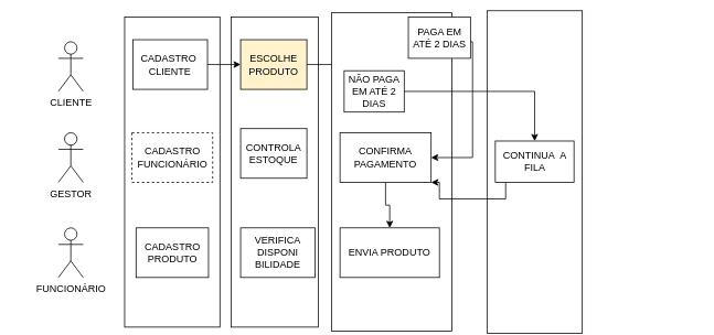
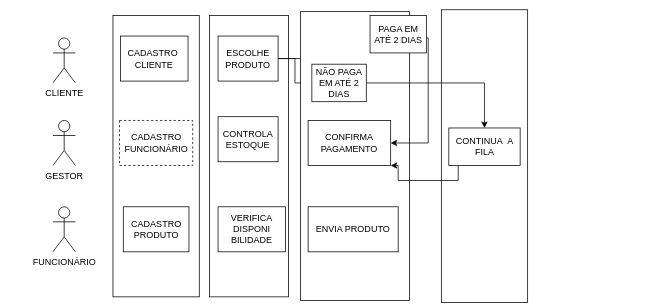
- <mxCell id="6" style="edgeStyle=orthogonalEdgeStyle;rounded=0;orthogonalLoop=1;jettySize=auto;html=1;" edge="1" parent="1" source="7" target="10"><mxGeometry relative="1" as="geometry" /></mxCell>
- <mxCell id="10" value="ESCOLHE PRODUTO" style="rounded=0;whiteSpace=wrap;html=1;fillColor=#fff2cc;" vertex="1" parent="1"><mxGeometry x="290" y="47.5" width="80" height="60" as="geometry" /></mxCell>
+ <mxCell id="10" value="ESCOLHE PRODUTO" style="rounded=0;whiteSpace=wrap;html=1;" vertex="1" parent="1"><mxGeometry x="290" y="47.5" width="80" height="60" as="geometry" /></mxCell>
+ <mxCell id="9" style="edgeStyle=orthogonalEdgeStyle;rounded=0;orthogonalLoop=1;jettySize=auto;html=1;" edge="1" parent="1" source="10" target="24"><mxGeometry relative="1" as="geometry" /></mxCell>
- <mxCell id="20" style="edgeStyle=orthogonalEdgeStyle;rounded=0;orthogonalLoop=1;jettySize=auto;html=1;entryX=0.5;entryY=0;entryDx=0;entryDy=0;" edge="1" parent="1" source="21" target="22"><mxGeometry relative="1" as="geometry" /></mxCell>
